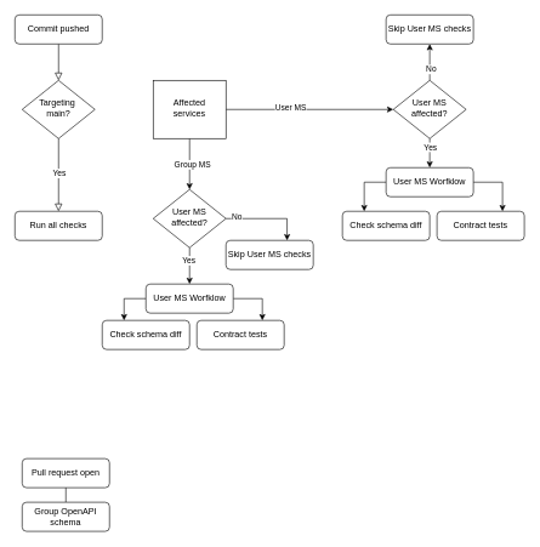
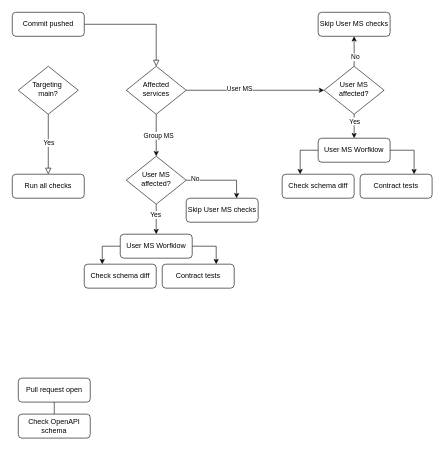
- <mxCell id="2" value="" style="rounded=0;html=1;jettySize=auto;orthogonalLoop=1;fontSize=11;endArrow=block;endFill=0;endSize=8;strokeWidth=1;shadow=0;labelBackgroundColor=none;edgeStyle=orthogonalEdgeStyle;" parent="1" source="3" target="4" edge="1"><mxGeometry relative="1" as="geometry" /></mxCell>
+ <mxCell id="2" value="" style="rounded=0;html=1;jettySize=auto;orthogonalLoop=1;fontSize=11;endArrow=block;endFill=0;endSize=8;strokeWidth=1;shadow=0;labelBackgroundColor=none;edgeStyle=orthogonalEdgeStyle;" parent="1" source="3" target="24" edge="1"><mxGeometry relative="1" as="geometry" /></mxCell>
- <mxCell id="24" value="Affected services" style="whiteSpace=wrap;html=1;shadow=0;fontFamily=Helvetica;fontSize=12;align=center;strokeWidth=1;spacing=6;spacingTop=-4;rounded=0;" parent="1" vertex="1"><mxGeometry x="210" y="110" width="100" height="80" as="geometry" /></mxCell>
+ <mxCell id="24" value="Affected services" style="rhombus;whiteSpace=wrap;html=1;shadow=0;fontFamily=Helvetica;fontSize=12;align=center;strokeWidth=1;spacing=6;spacingTop=-4;" parent="1" vertex="1"><mxGeometry x="210" y="110" width="100" height="80" as="geometry" /></mxCell>
- <mxCell id="38" value="Group OpenAPI schema" style="rounded=1;whiteSpace=wrap;html=1;fontSize=12;glass=0;strokeWidth=1;shadow=0;" vertex="1" parent="1"><mxGeometry x="30" y="690" width="120" height="40" as="geometry" /></mxCell>
+ <mxCell id="38" value="Check OpenAPI schema" style="rounded=1;whiteSpace=wrap;html=1;fontSize=12;glass=0;strokeWidth=1;shadow=0;" vertex="1" parent="1"><mxGeometry x="30" y="690" width="120" height="40" as="geometry" /></mxCell>
